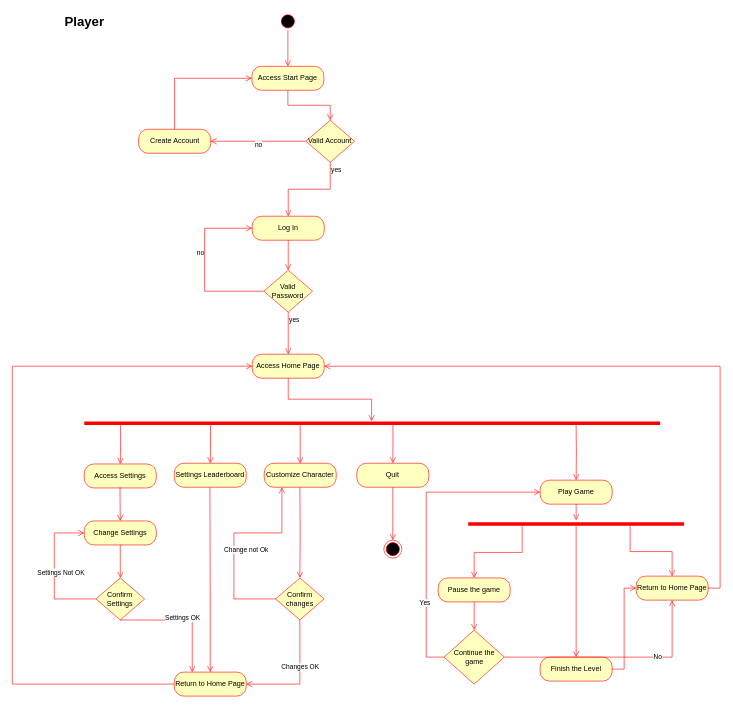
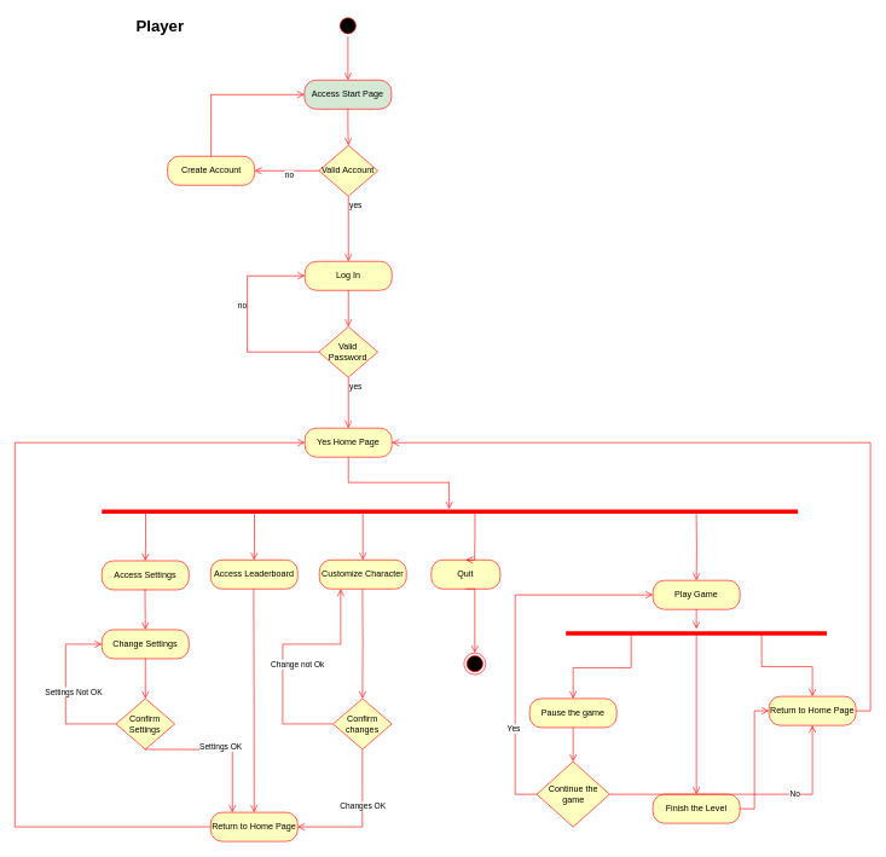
- <mxCell id="28" value="Player" style="text;align=center;fontStyle=1;verticalAlign=middle;spacingLeft=3;spacingRight=3;strokeColor=none;rotatable=0;points=[[0,0.5],[1,0.5]];portConstraint=eastwest;html=1;fontSize=22;" parent="1" vertex="1"><mxGeometry x="100" y="24" width="80" height="26" as="geometry" /></mxCell>
+ <mxCell id="28" value="Player" style="text;align=center;fontStyle=1;verticalAlign=middle;spacingLeft=3;spacingRight=3;strokeColor=none;rotatable=0;points=[[0,0.5],[1,0.5]];portConstraint=eastwest;html=1;fontSize=22;" parent="1" vertex="1"><mxGeometry x="180" y="24" width="80" height="26" as="geometry" /></mxCell>
- <mxCell id="4" value="Access Start Page" style="rounded=1;whiteSpace=wrap;html=1;arcSize=40;fontColor=#000000;fillColor=#ffffc0;strokeColor=#ff0000;" parent="1" vertex="1"><mxGeometry x="419.41" y="110" width="120" height="40" as="geometry" /></mxCell>
+ <mxCell id="4" value="Access Start Page" style="rounded=1;whiteSpace=wrap;html=1;arcSize=40;fontColor=#000000;fillColor=#d5e8d4;strokeColor=#ff0000;" parent="1" vertex="1"><mxGeometry x="419.41" y="110" width="120" height="40" as="geometry" /></mxCell>
- <mxCell id="6" value="Valid Account" style="rhombus;whiteSpace=wrap;html=1;fontColor=#000000;fillColor=#ffffc0;strokeColor=#ff0000;" parent="1" vertex="1"><mxGeometry x="509.41" y="200" width="81.18" height="70" as="geometry" /></mxCell>
+ <mxCell id="6" value="Valid Account" style="rhombus;whiteSpace=wrap;html=1;fontColor=#000000;fillColor=#ffffc0;strokeColor=#ff0000;" parent="1" vertex="1"><mxGeometry x="439.41" y="200" width="81.18" height="70" as="geometry" /></mxCell>
- <mxCell id="16" value="Access Home Page" style="rounded=1;whiteSpace=wrap;html=1;arcSize=40;fontColor=#000000;fillColor=#ffffc0;strokeColor=#ff0000;" parent="1" vertex="1"><mxGeometry x="420" y="590" width="120" height="40" as="geometry" /></mxCell>
+ <mxCell id="16" value="Yes Home Page" style="rounded=1;whiteSpace=wrap;html=1;arcSize=40;fontColor=#000000;fillColor=#ffffc0;strokeColor=#ff0000;" parent="1" vertex="1"><mxGeometry x="420" y="590" width="120" height="40" as="geometry" /></mxCell>
- <mxCell id="29" value="Quit" style="rounded=1;whiteSpace=wrap;html=1;arcSize=40;fontColor=#000000;fillColor=#ffffc0;strokeColor=#ff0000;" parent="1" vertex="1"><mxGeometry x="594.41" y="771.82" width="120" height="40" as="geometry" /></mxCell>
+ <mxCell id="29" value="Quit" style="rounded=1;whiteSpace=wrap;html=1;arcSize=40;fontColor=#000000;fillColor=#ffffc0;strokeColor=#ff0000;" parent="1" vertex="1"><mxGeometry x="594.41" y="771.82" width="95" height="40" as="geometry" /></mxCell>
- <mxCell id="21" value="Settings Leaderboard" style="rounded=1;whiteSpace=wrap;html=1;arcSize=40;fontColor=#000000;fillColor=#ffffc0;strokeColor=#ff0000;" parent="1" vertex="1"><mxGeometry x="290" y="771.82" width="120" height="40" as="geometry" /></mxCell>
+ <mxCell id="21" value="Access Leaderboard" style="rounded=1;whiteSpace=wrap;html=1;arcSize=40;fontColor=#000000;fillColor=#ffffc0;strokeColor=#ff0000;" parent="1" vertex="1"><mxGeometry x="290" y="771.82" width="120" height="40" as="geometry" /></mxCell>
